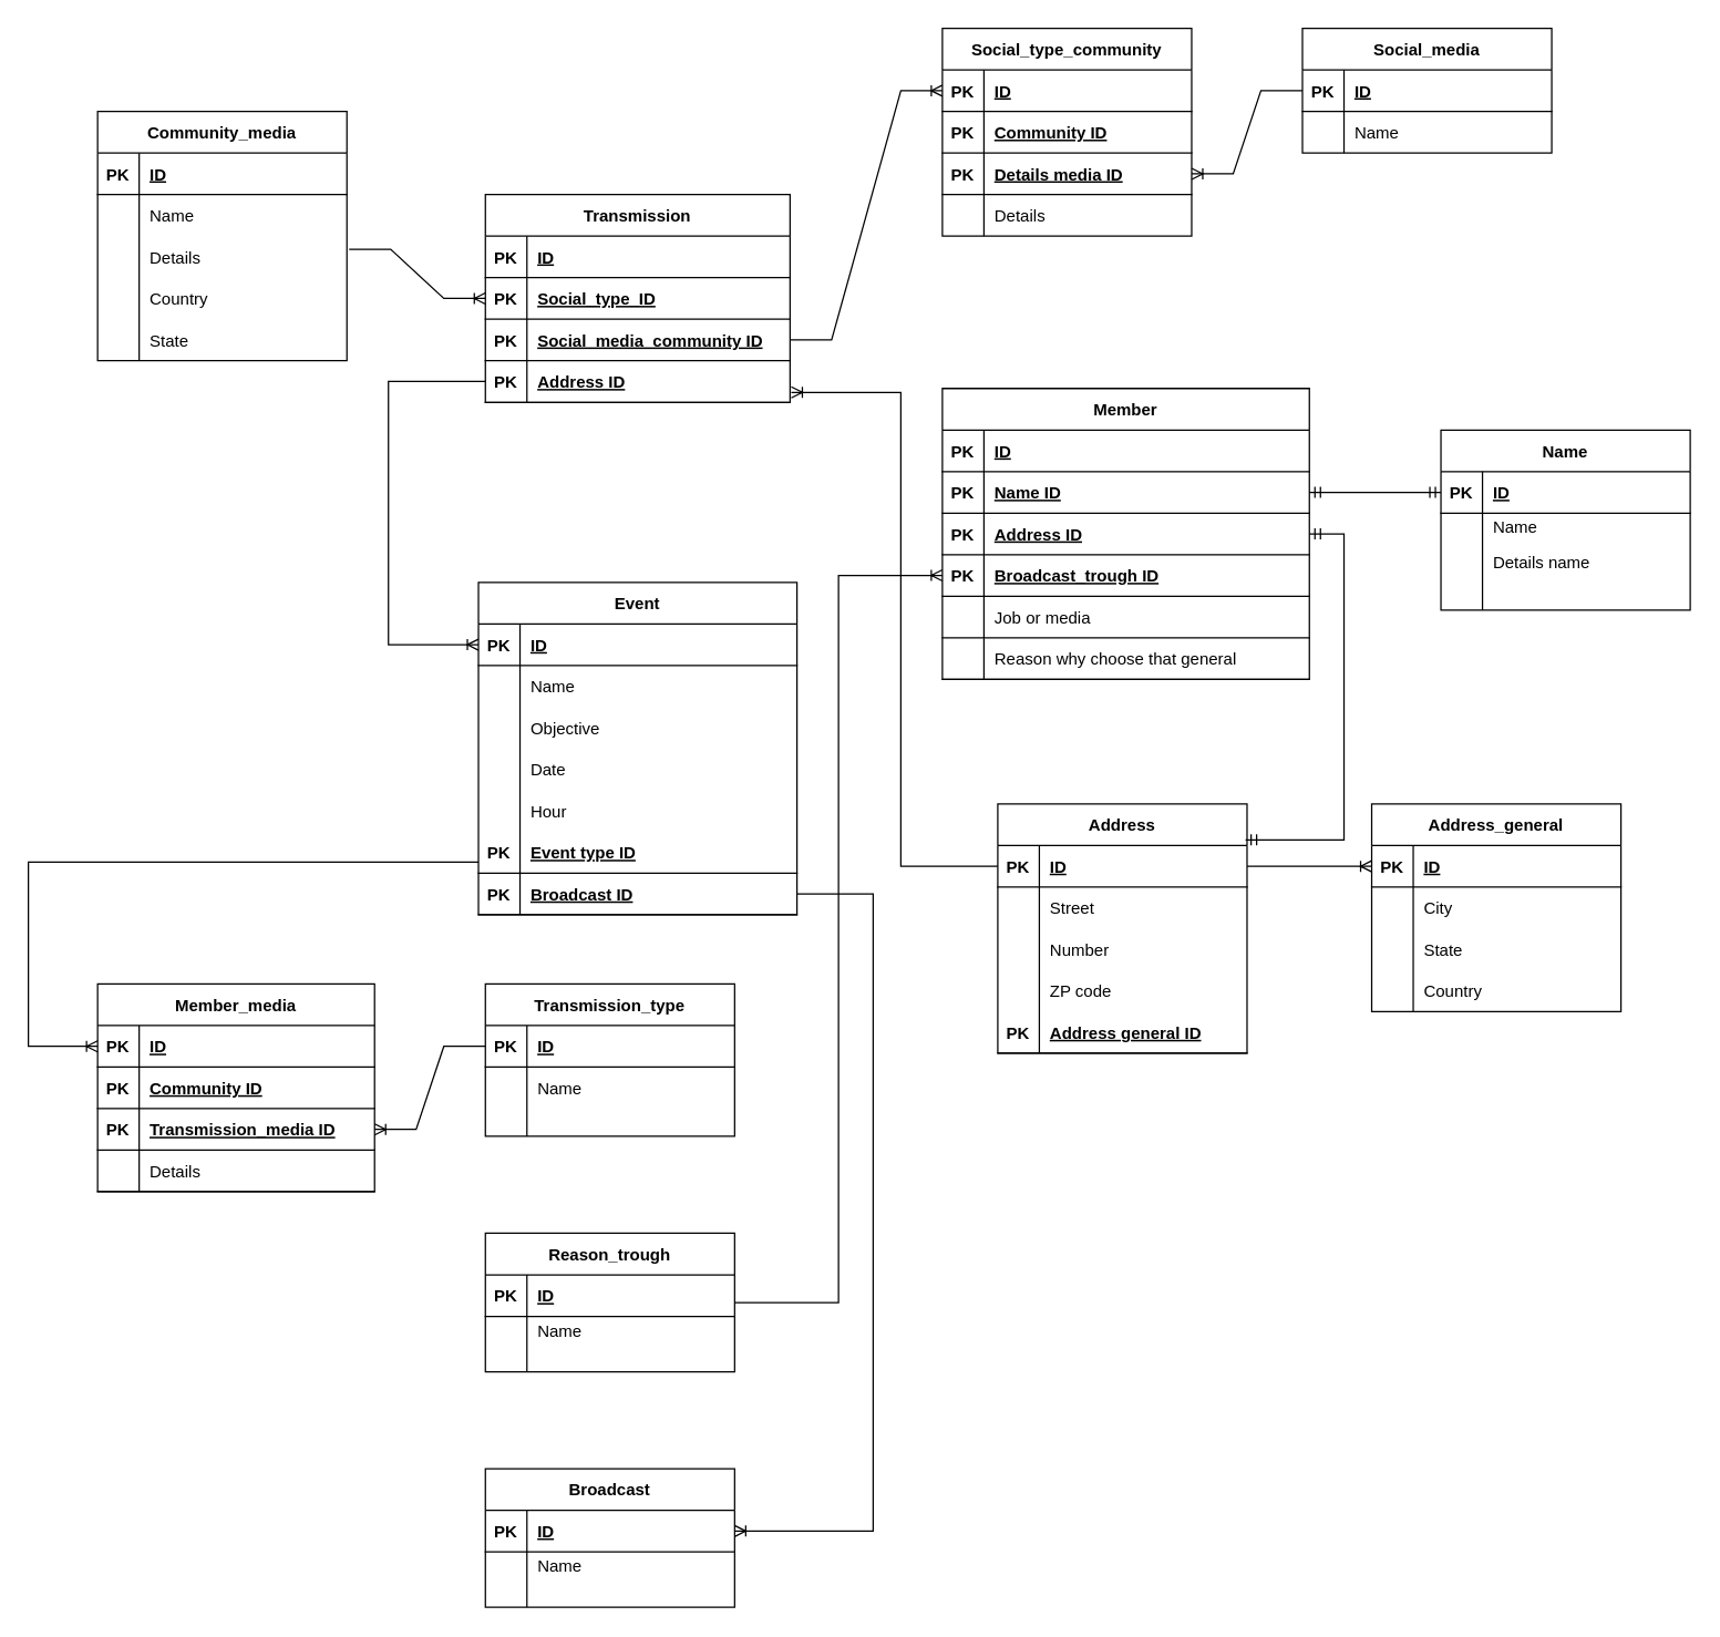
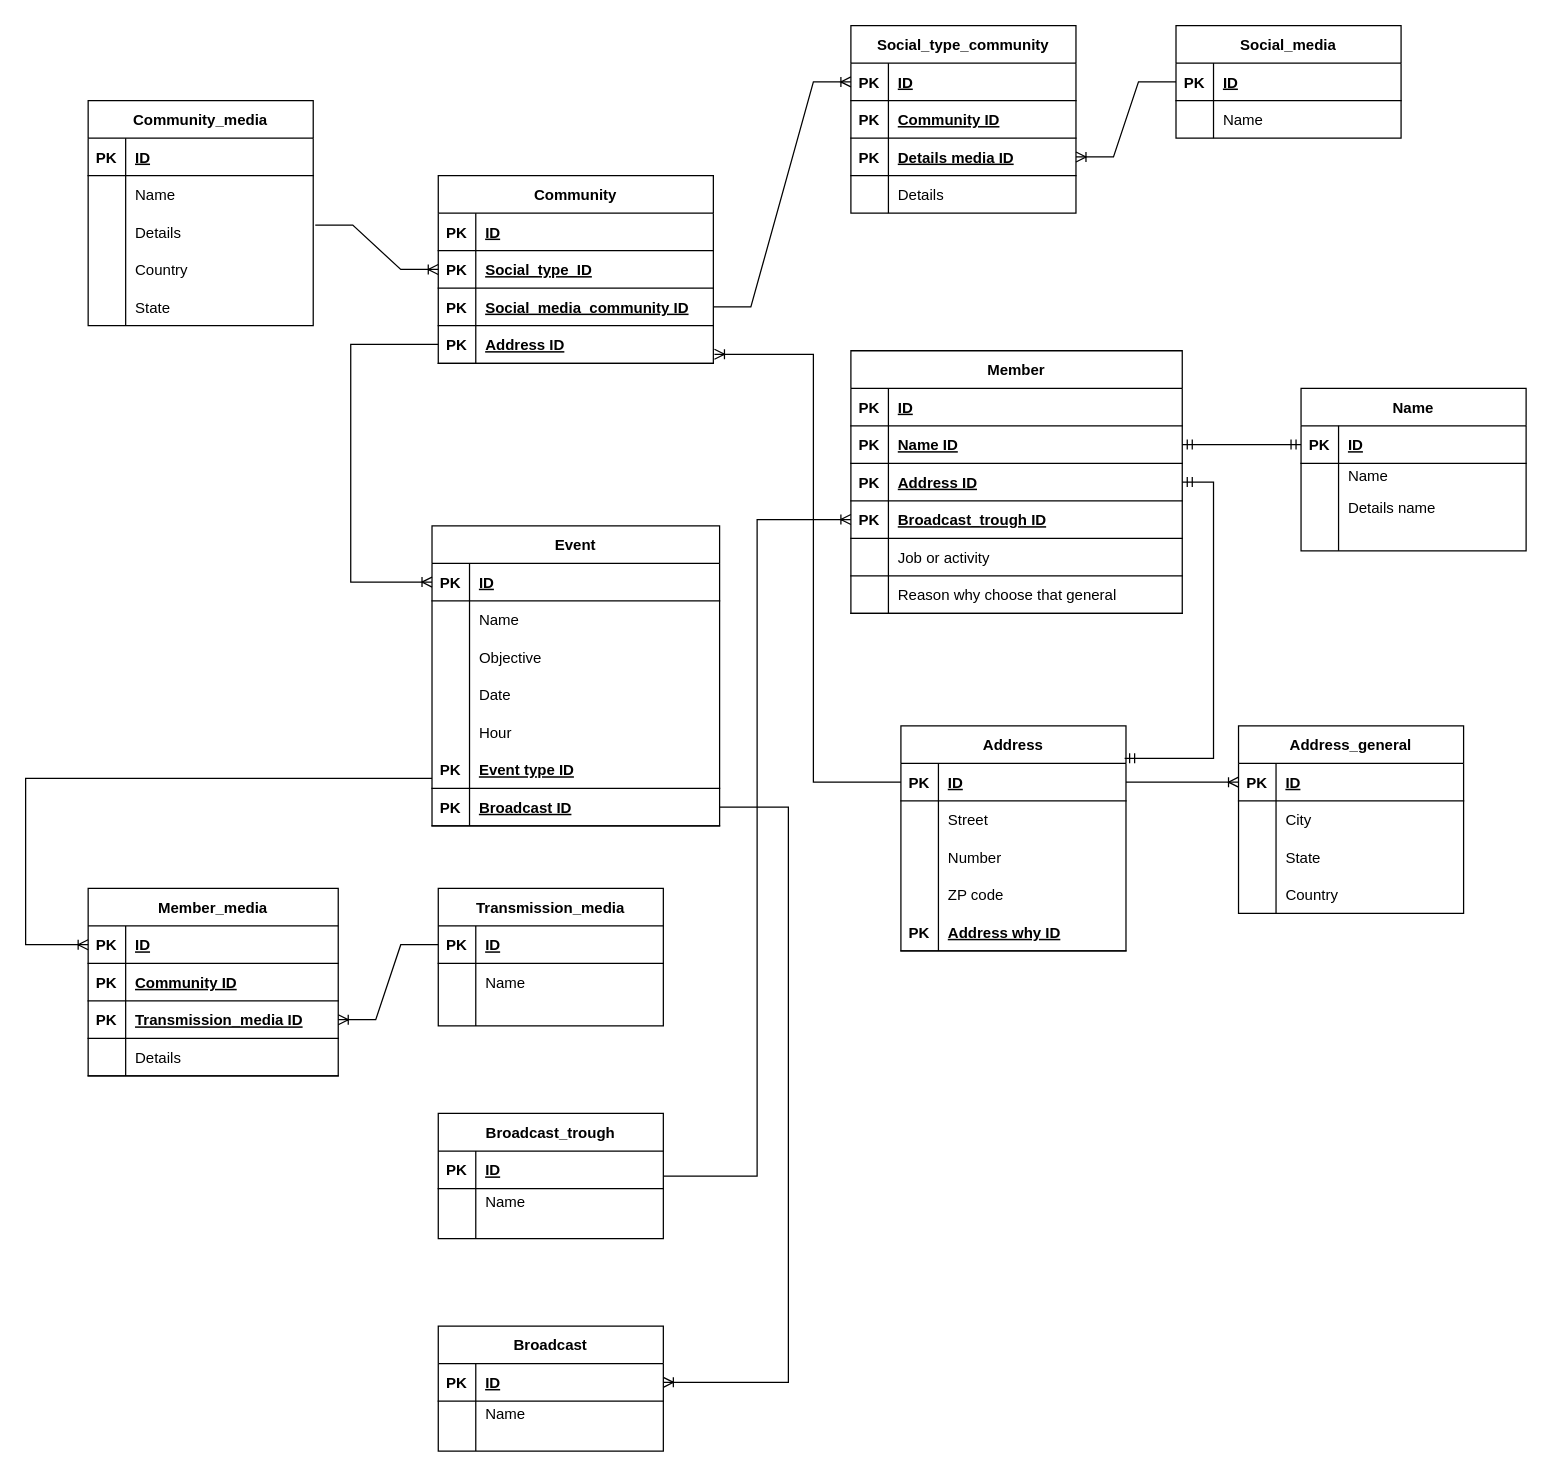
- <mxCell id="24" value="Transmission" style="shape=table;startSize=30;container=1;collapsible=1;childLayout=tableLayout;fixedRows=1;rowLines=0;fontStyle=1;align=center;resizeLast=1;" vertex="1" parent="1"><mxGeometry x="350" y="140" width="220" height="150" as="geometry" /></mxCell>
+ <mxCell id="24" value="Community" style="shape=table;startSize=30;container=1;collapsible=1;childLayout=tableLayout;fixedRows=1;rowLines=0;fontStyle=1;align=center;resizeLast=1;" vertex="1" parent="1"><mxGeometry x="350" y="140" width="220" height="150" as="geometry" /></mxCell>
- <mxCell id="85" value="Job or media" style="shape=partialRectangle;connectable=0;fillColor=none;top=0;left=0;bottom=0;right=0;align=left;spacingLeft=6;fontStyle=0;overflow=hidden;" vertex="1" parent="83"><mxGeometry x="30" width="235" height="30" as="geometry"><mxRectangle width="235" height="30" as="alternateBounds" /></mxGeometry></mxCell>
+ <mxCell id="85" value="Job or activity" style="shape=partialRectangle;connectable=0;fillColor=none;top=0;left=0;bottom=0;right=0;align=left;spacingLeft=6;fontStyle=0;overflow=hidden;" vertex="1" parent="83"><mxGeometry x="30" width="235" height="30" as="geometry"><mxRectangle width="235" height="30" as="alternateBounds" /></mxGeometry></mxCell>
- <mxCell id="60" value="Transmission_type" style="shape=table;startSize=30;container=1;collapsible=1;childLayout=tableLayout;fixedRows=1;rowLines=0;fontStyle=1;align=center;resizeLast=1;" vertex="1" parent="1"><mxGeometry x="350" y="710" width="180" height="110" as="geometry" /></mxCell>
+ <mxCell id="60" value="Transmission_media" style="shape=table;startSize=30;container=1;collapsible=1;childLayout=tableLayout;fixedRows=1;rowLines=0;fontStyle=1;align=center;resizeLast=1;" vertex="1" parent="1"><mxGeometry x="350" y="710" width="180" height="110" as="geometry" /></mxCell>
- <mxCell id="117" value="Address general ID" style="shape=partialRectangle;connectable=0;fillColor=none;top=0;left=0;bottom=0;right=0;align=left;spacingLeft=6;fontStyle=5;overflow=hidden;" vertex="1" parent="115"><mxGeometry x="30" width="150" height="30" as="geometry"><mxRectangle width="150" height="30" as="alternateBounds" /></mxGeometry></mxCell>
+ <mxCell id="117" value="Address why ID" style="shape=partialRectangle;connectable=0;fillColor=none;top=0;left=0;bottom=0;right=0;align=left;spacingLeft=6;fontStyle=5;overflow=hidden;" vertex="1" parent="115"><mxGeometry x="30" width="150" height="30" as="geometry"><mxRectangle width="150" height="30" as="alternateBounds" /></mxGeometry></mxCell>
- <mxCell id="131" value="Reason_trough" style="shape=table;startSize=30;container=1;collapsible=1;childLayout=tableLayout;fixedRows=1;rowLines=0;fontStyle=1;align=center;resizeLast=1;" vertex="1" parent="1"><mxGeometry x="350" y="890" width="180" height="100" as="geometry" /></mxCell>
+ <mxCell id="131" value="Broadcast_trough" style="shape=table;startSize=30;container=1;collapsible=1;childLayout=tableLayout;fixedRows=1;rowLines=0;fontStyle=1;align=center;resizeLast=1;" vertex="1" parent="1"><mxGeometry x="350" y="890" width="180" height="100" as="geometry" /></mxCell>
